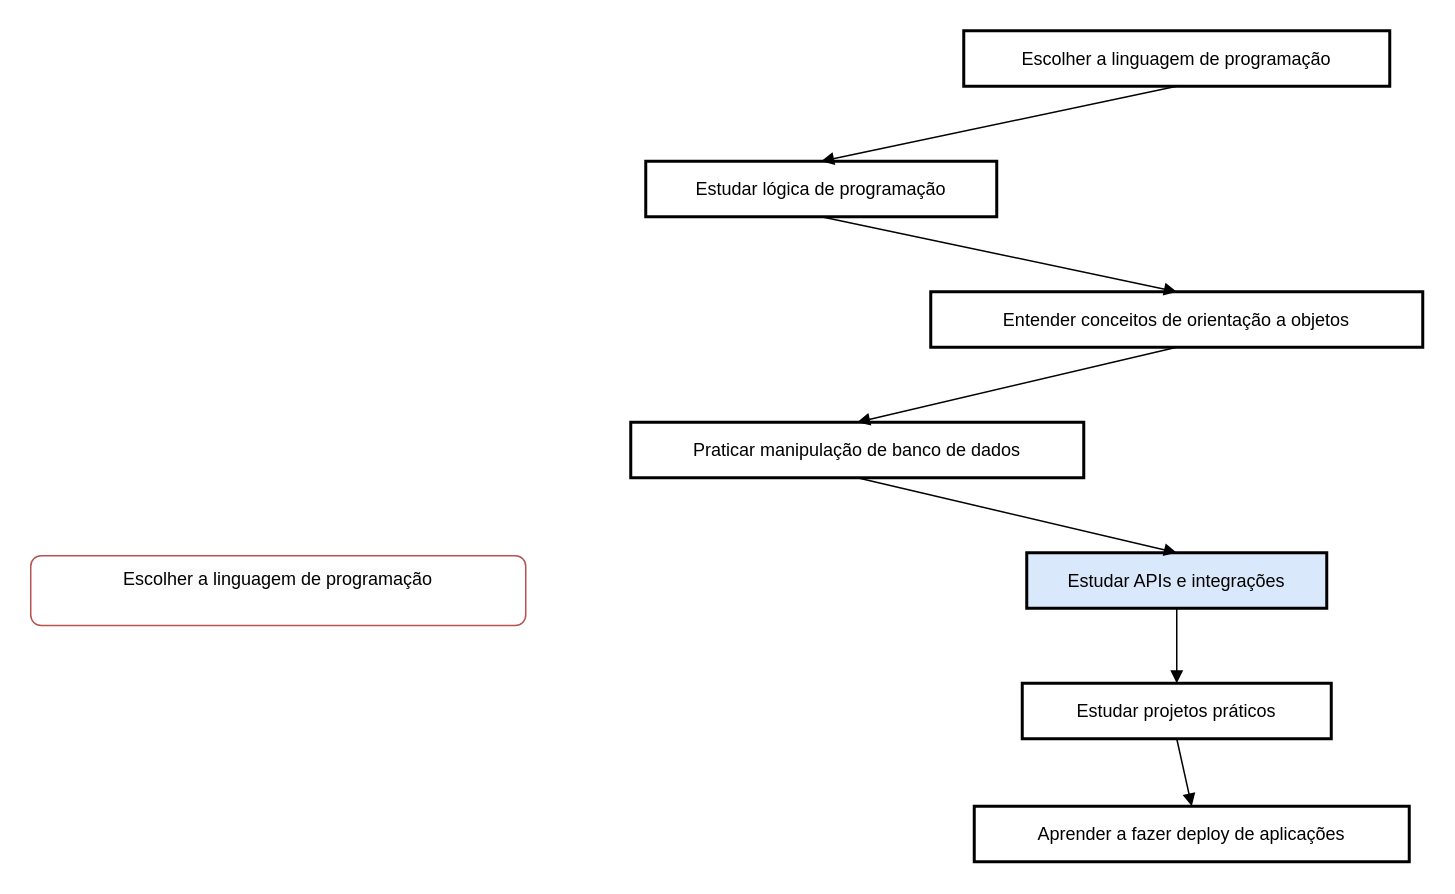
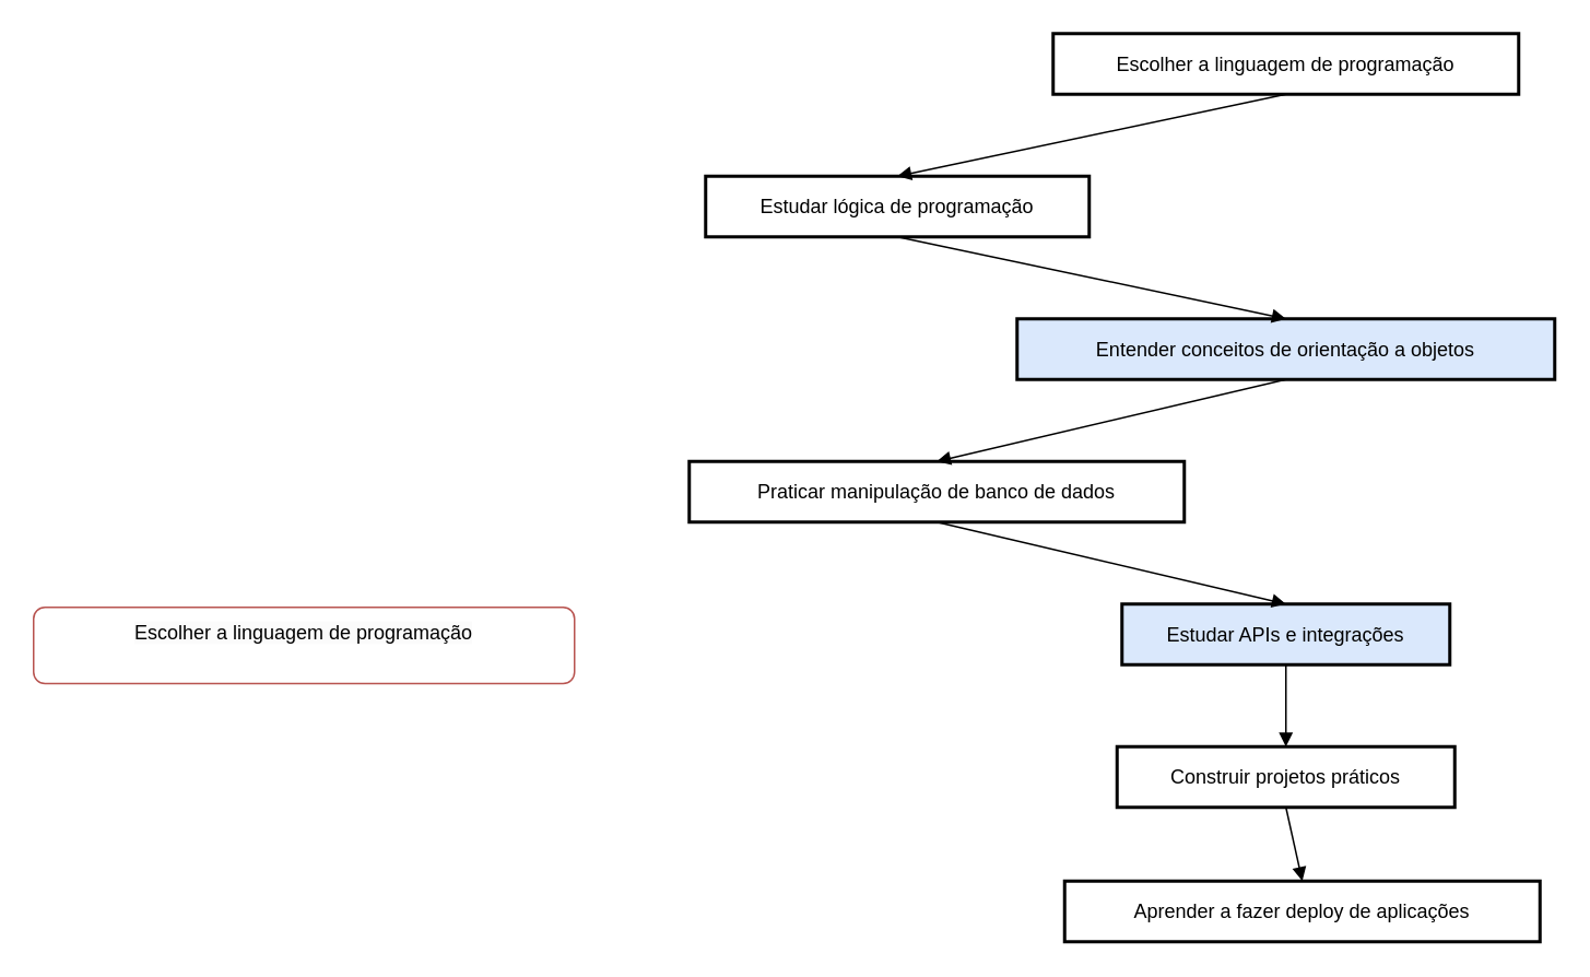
- <mxCell id="4" value="Entender conceitos de orientação a objetos" style="whiteSpace=wrap;strokeWidth=2;" parent="1" vertex="1"><mxGeometry y="194" width="328" height="37" as="geometry" x="620" /></mxCell>
+ <mxCell id="4" value="Entender conceitos de orientação a objetos" style="whiteSpace=wrap;strokeWidth=2;fillColor=#dae8fc;" parent="1" vertex="1"><mxGeometry y="194" width="328" height="37" as="geometry" x="620" /></mxCell>
- <mxCell id="7" value="Estudar projetos práticos" style="whiteSpace=wrap;strokeWidth=2;" parent="1" vertex="1"><mxGeometry x="681" y="455" width="206" height="37" as="geometry" /></mxCell>
+ <mxCell id="7" value="Construir projetos práticos" style="whiteSpace=wrap;strokeWidth=2;" parent="1" vertex="1"><mxGeometry x="681" y="455" width="206" height="37" as="geometry" /></mxCell>
